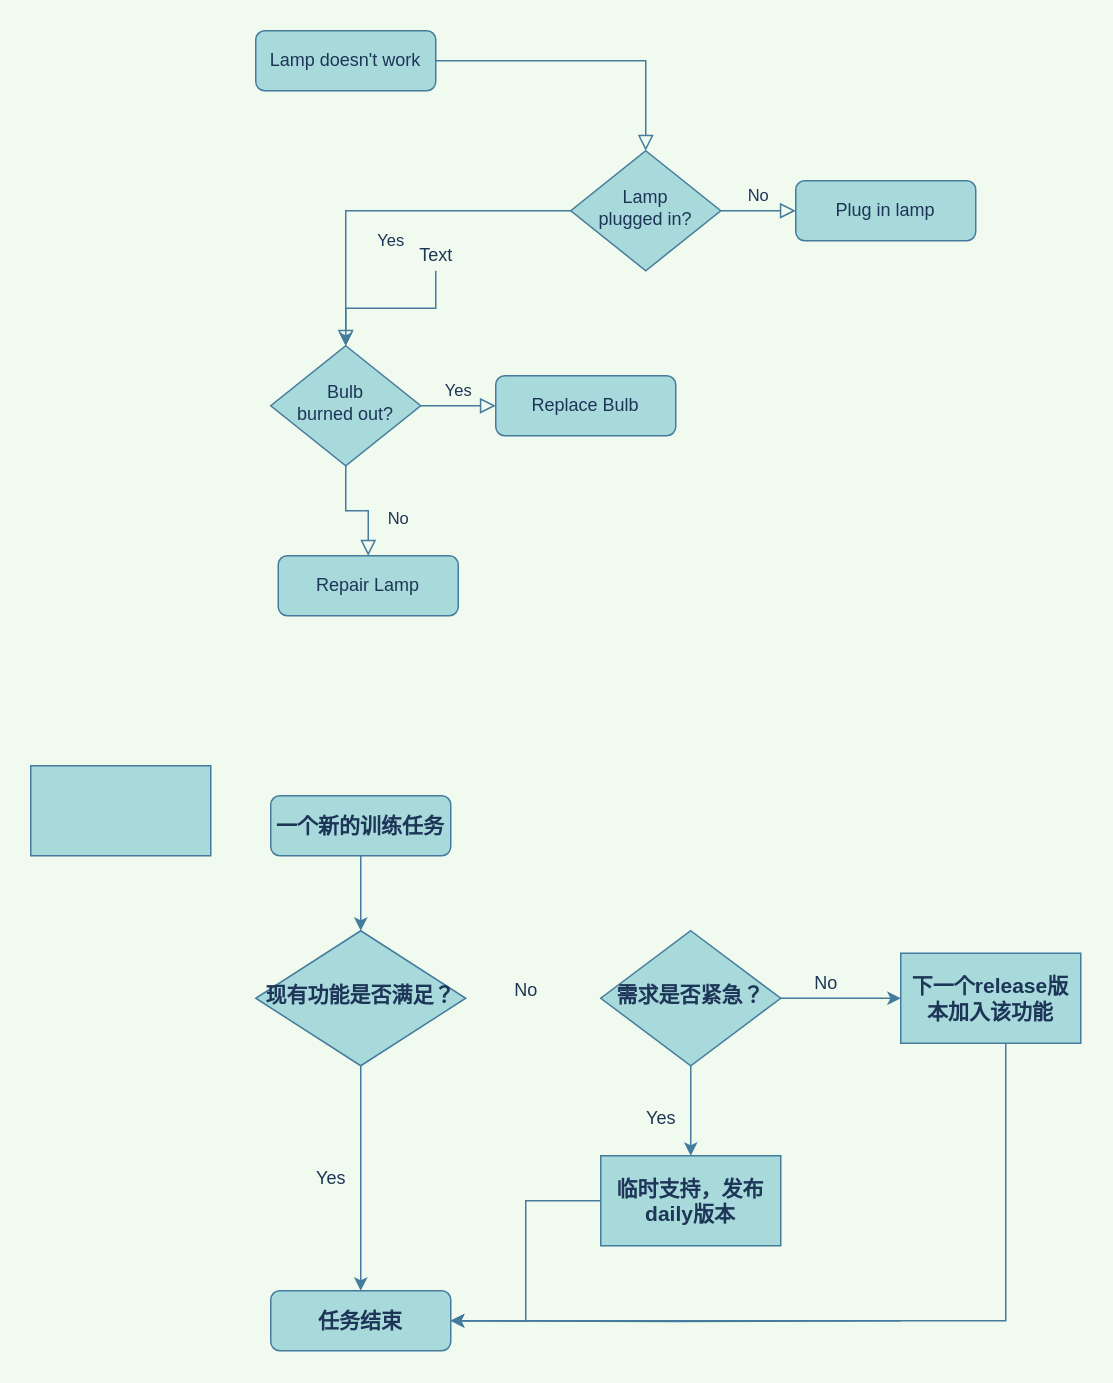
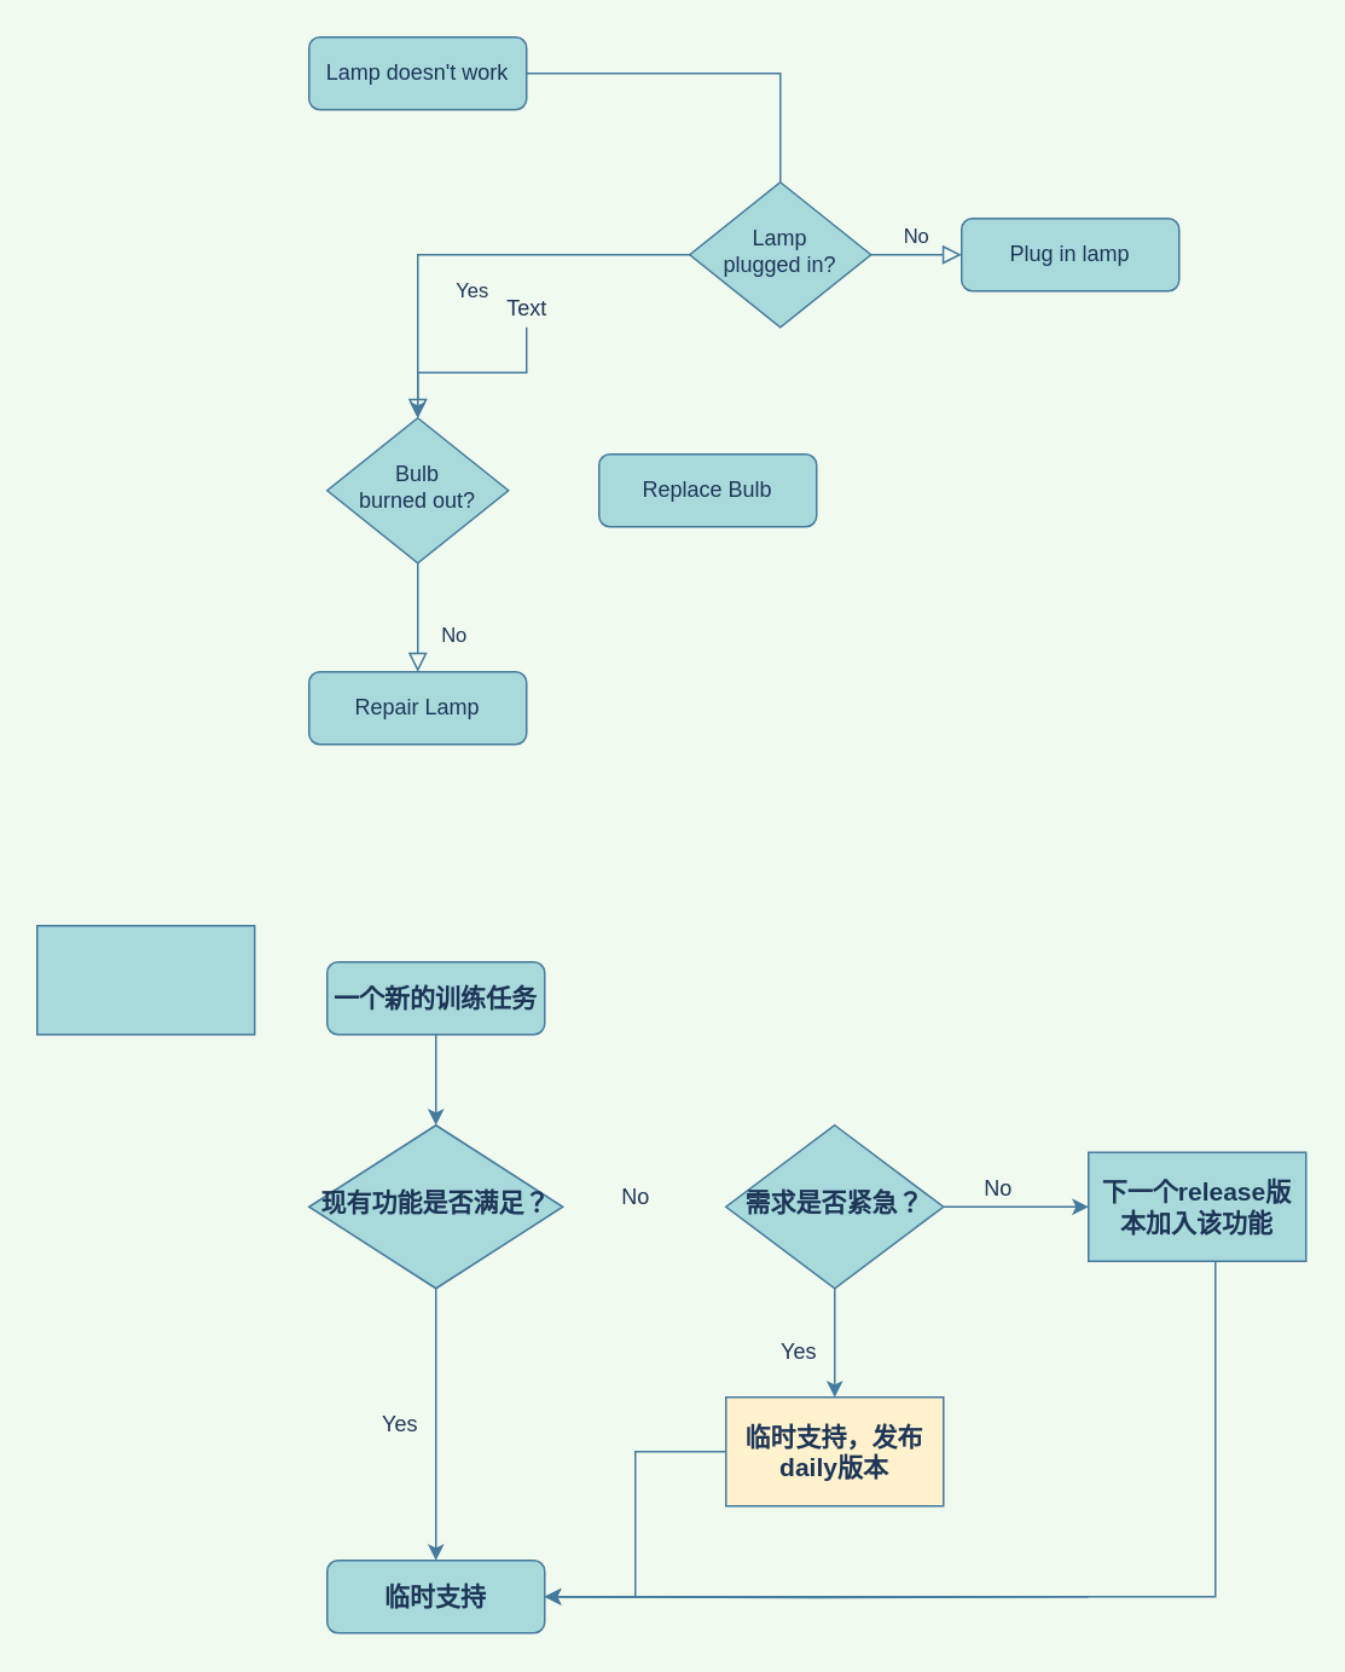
- <mxCell id="2" value="" style="rounded=0;html=1;jettySize=auto;orthogonalLoop=1;fontSize=11;endArrow=block;endFill=0;endSize=8;strokeWidth=1;shadow=0;labelBackgroundColor=none;edgeStyle=orthogonalEdgeStyle;strokeColor=#457B9D;fontColor=#1D3557;" parent="1" source="3" target="6" edge="1"><mxGeometry relative="1" as="geometry" /></mxCell>
+ <mxCell id="2" value="" style="rounded=0;html=1;jettySize=auto;orthogonalLoop=1;fontSize=11;endArrow=none;endFill=0;endSize=8;strokeWidth=1;shadow=0;labelBackgroundColor=none;edgeStyle=orthogonalEdgeStyle;strokeColor=#457B9D;fontColor=#1D3557;" parent="1" source="3" target="6" edge="1"><mxGeometry relative="1" as="geometry" /></mxCell>
- <mxCell id="9" value="Yes" style="edgeStyle=orthogonalEdgeStyle;rounded=0;html=1;jettySize=auto;orthogonalLoop=1;fontSize=11;endArrow=block;endFill=0;endSize=8;strokeWidth=1;shadow=0;labelBackgroundColor=none;strokeColor=#457B9D;fontColor=#1D3557;" parent="1" source="10" target="12" edge="1"><mxGeometry y="10" relative="1" as="geometry"><mxPoint as="offset" /></mxGeometry></mxCell>
- <mxCell id="11" value="Repair Lamp" style="rounded=1;whiteSpace=wrap;html=1;fontSize=12;glass=0;strokeWidth=1;shadow=0;fillColor=#A8DADC;strokeColor=#457B9D;fontColor=#1D3557;" parent="1" vertex="1"><mxGeometry x="185" y="370" width="120" height="40" as="geometry" /></mxCell>
+ <mxCell id="11" value="Repair Lamp" style="rounded=1;whiteSpace=wrap;html=1;fontSize=12;glass=0;strokeWidth=1;shadow=0;fillColor=#A8DADC;strokeColor=#457B9D;fontColor=#1D3557;" parent="1" vertex="1"><mxGeometry x="170" y="370" width="120" height="40" as="geometry" /></mxCell>
- <mxCell id="25" value="&lt;b&gt;&lt;font style=&quot;font-size: 14px;&quot;&gt;临时支持，发布daily版本&lt;/font&gt;&lt;/b&gt;" style="rounded=0;whiteSpace=wrap;html=1;fontColor=#1D3557;fillColor=#A8DADC;strokeColor=#457B9D;" vertex="1" parent="1"><mxGeometry x="400" y="770" width="120" height="60" as="geometry" /></mxCell>
+ <mxCell id="25" value="&lt;b&gt;&lt;font style=&quot;font-size: 14px;&quot;&gt;临时支持，发布daily版本&lt;/font&gt;&lt;/b&gt;" style="rounded=0;whiteSpace=wrap;html=1;fontColor=#1D3557;fillColor=#fff2cc;strokeColor=#457B9D;" vertex="1" parent="1"><mxGeometry x="400" y="770" width="120" height="60" as="geometry" /></mxCell>
- <mxCell id="17" value="&lt;font style=&quot;font-size: 14px;&quot;&gt;&lt;b&gt;任务结束&lt;/b&gt;&lt;/font&gt;" style="rounded=1;whiteSpace=wrap;html=1;fontSize=12;glass=0;strokeWidth=1;shadow=0;fillColor=#A8DADC;strokeColor=#457B9D;fontColor=#1D3557;" vertex="1" parent="1"><mxGeometry x="180" y="860" width="120" height="40" as="geometry" /></mxCell>
+ <mxCell id="17" value="&lt;font style=&quot;font-size: 14px;&quot;&gt;&lt;b&gt;临时支持&lt;/b&gt;&lt;/font&gt;" style="rounded=1;whiteSpace=wrap;html=1;fontSize=12;glass=0;strokeWidth=1;shadow=0;fillColor=#A8DADC;strokeColor=#457B9D;fontColor=#1D3557;" vertex="1" parent="1"><mxGeometry x="180" y="860" width="120" height="40" as="geometry" /></mxCell>
